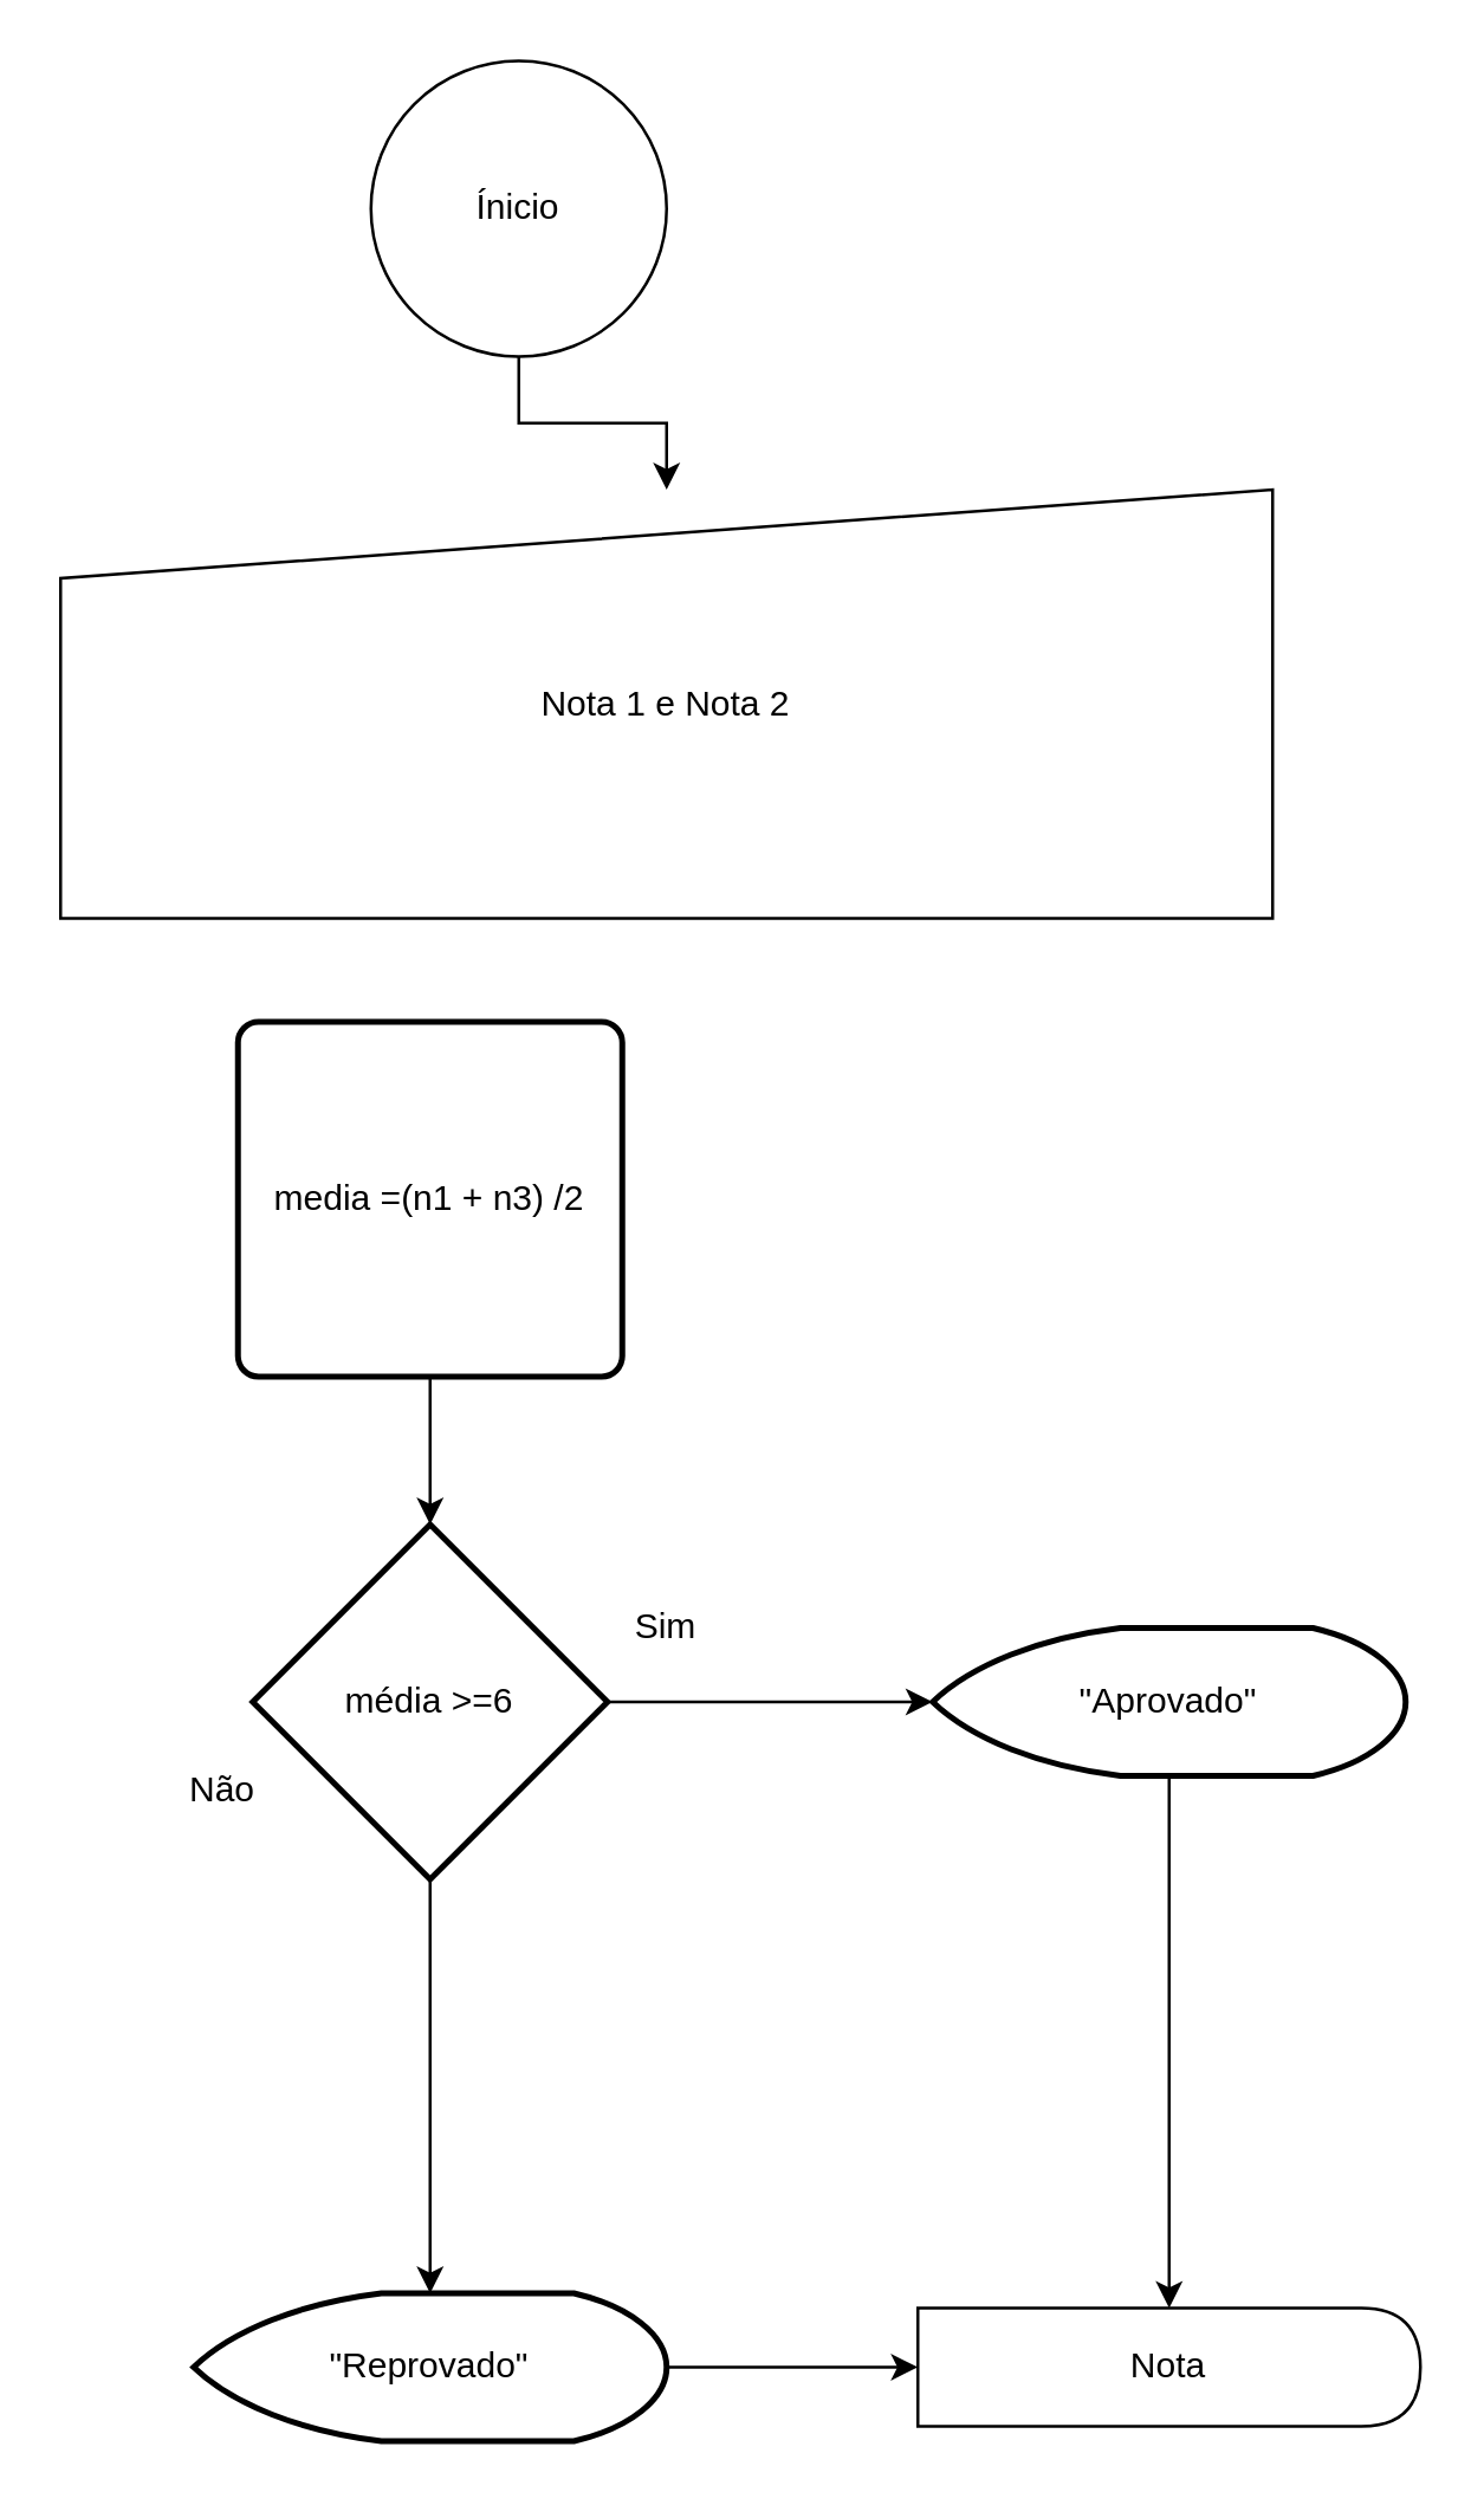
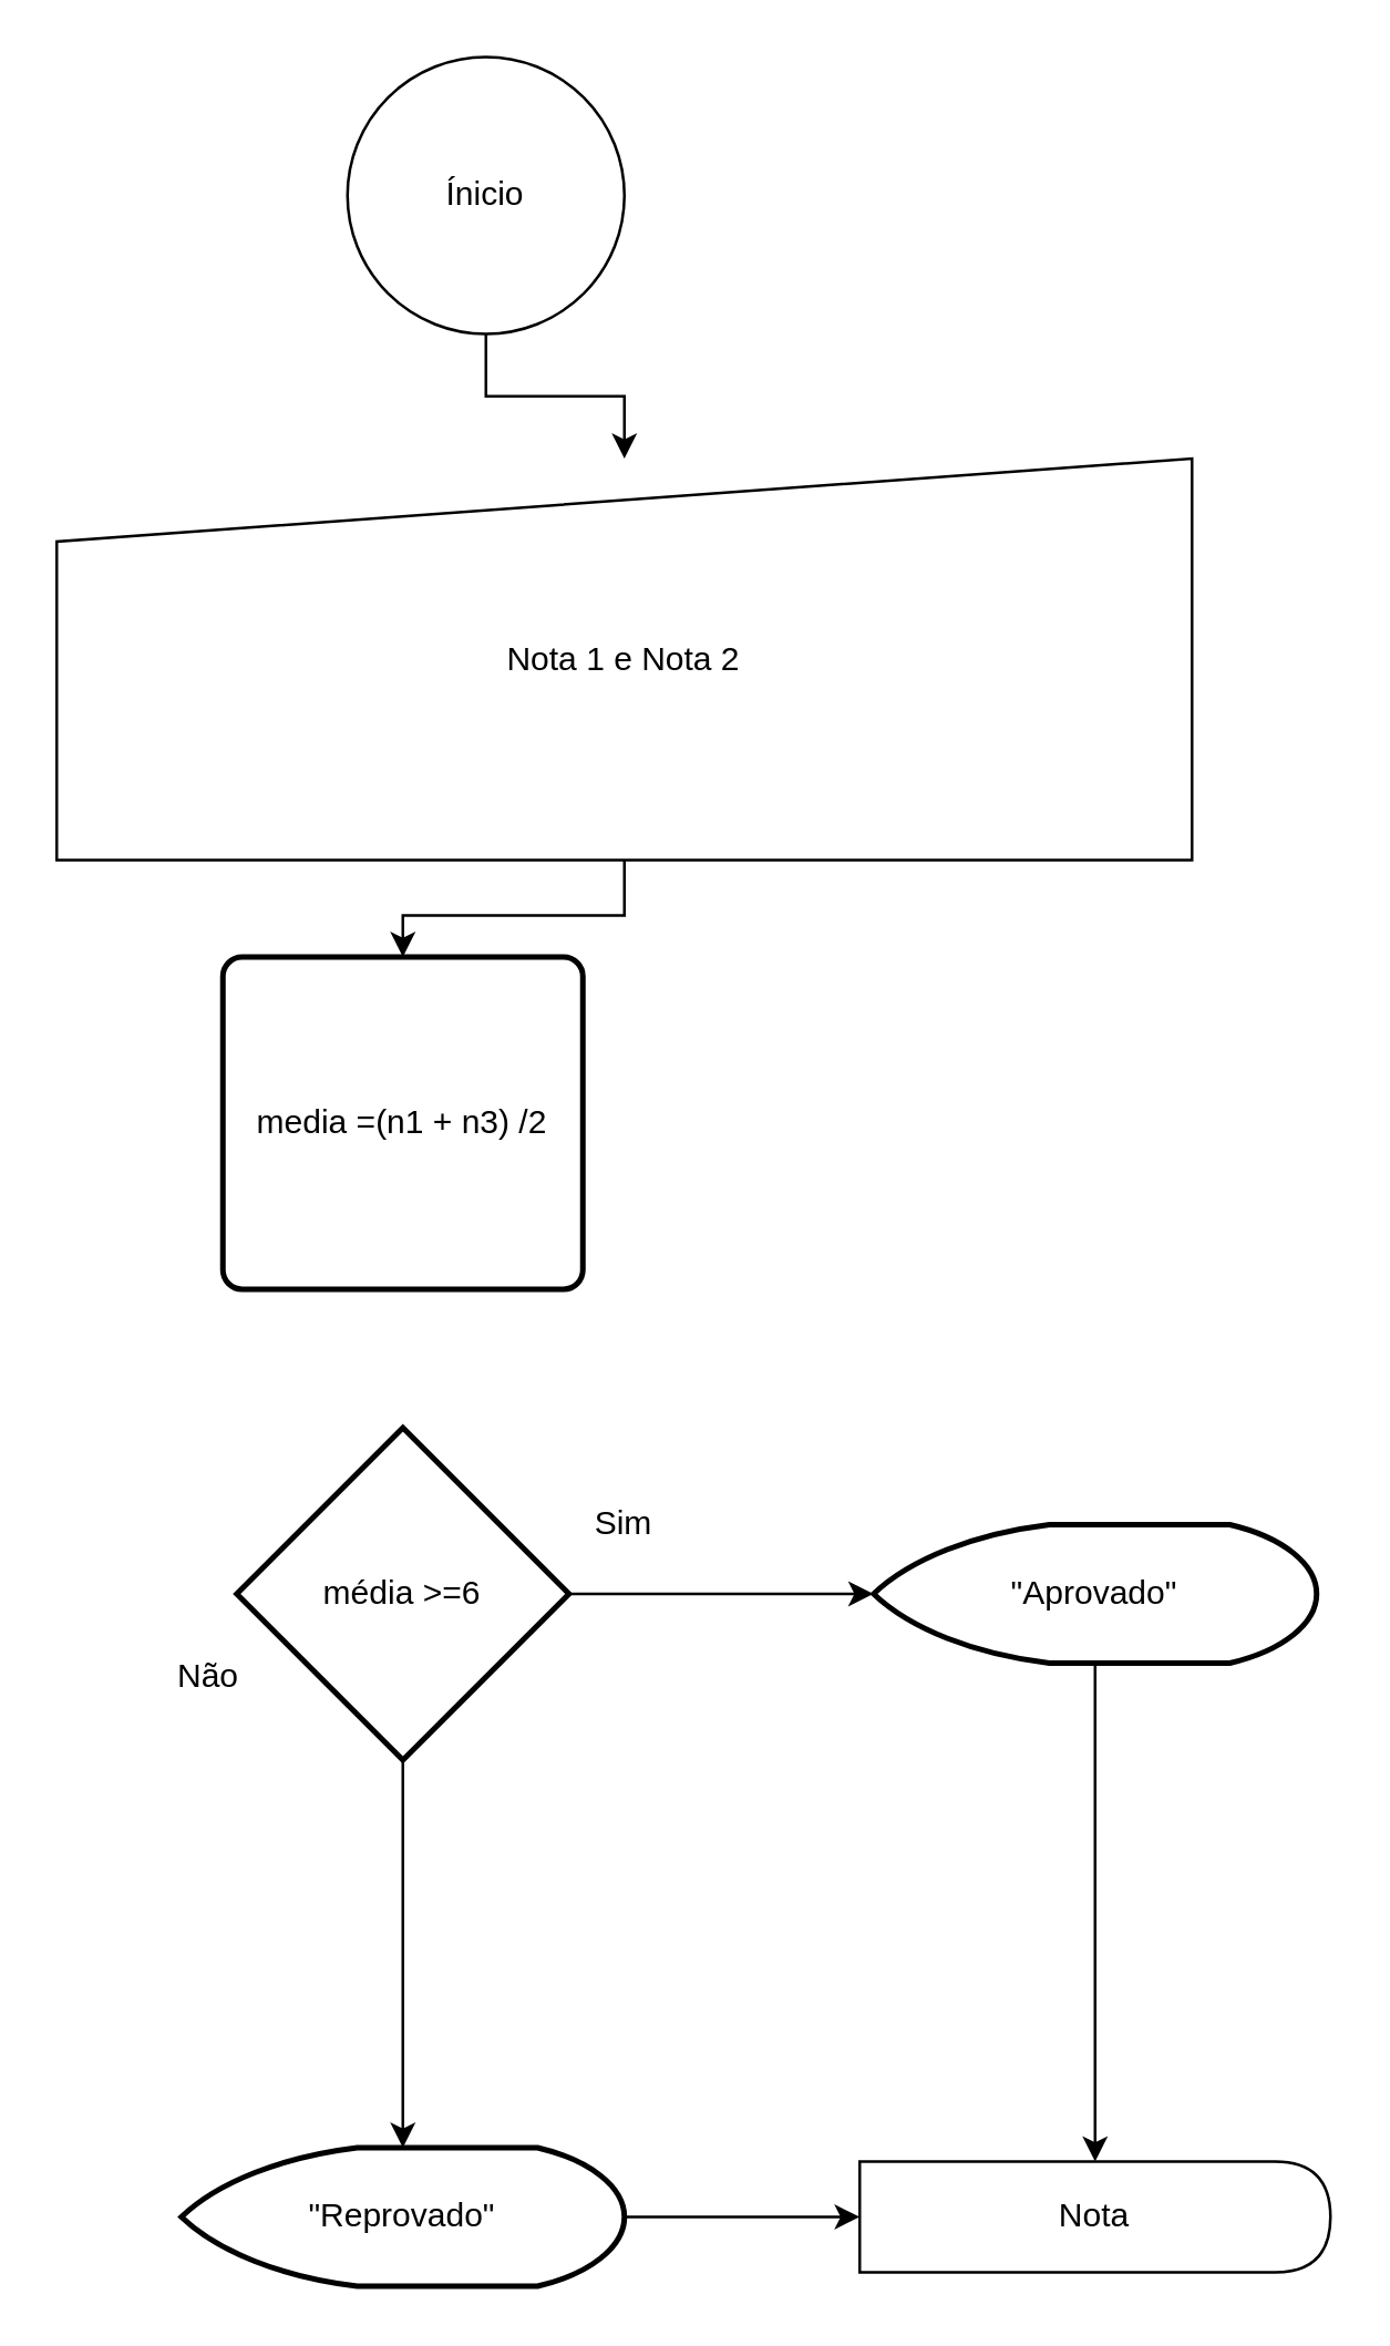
+ <mxCell id="4" style="edgeStyle=orthogonalEdgeStyle;rounded=0;orthogonalLoop=1;jettySize=auto;html=1;exitX=0.5;exitY=1;exitDx=0;exitDy=0;" edge="1" parent="1" source="5" target="8"><mxGeometry relative="1" as="geometry" /></mxCell>
- <mxCell id="7" style="edgeStyle=orthogonalEdgeStyle;rounded=0;orthogonalLoop=1;jettySize=auto;html=1;exitX=0.5;exitY=1;exitDx=0;exitDy=0;" edge="1" parent="1" source="8" target="11"><mxGeometry relative="1" as="geometry" /></mxCell>
